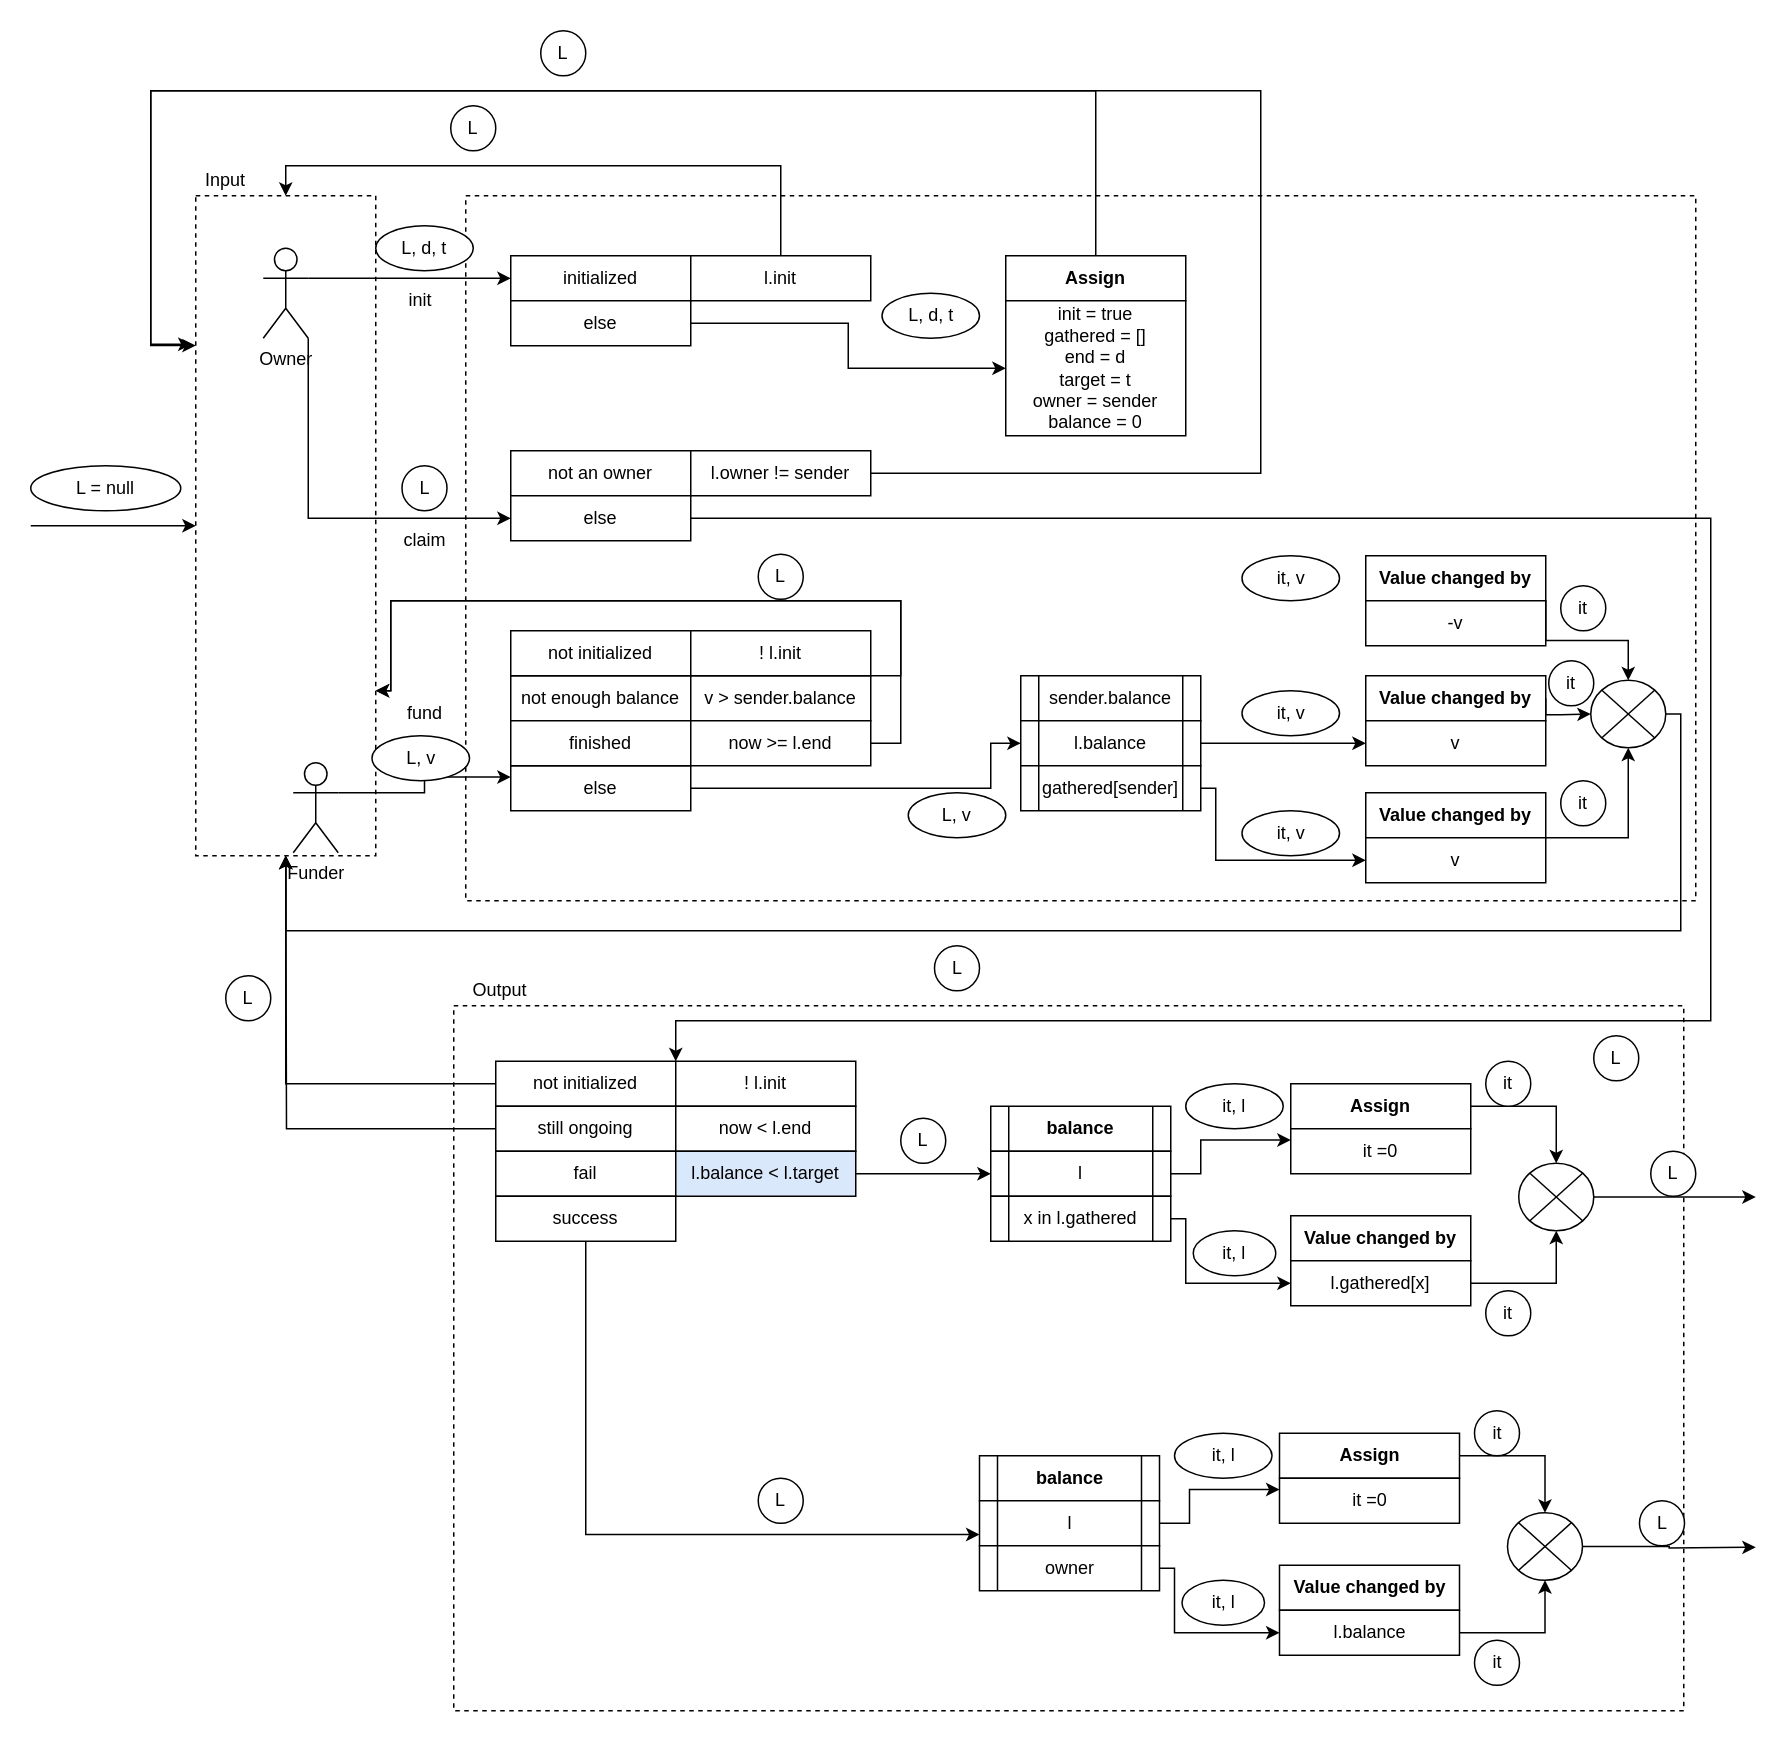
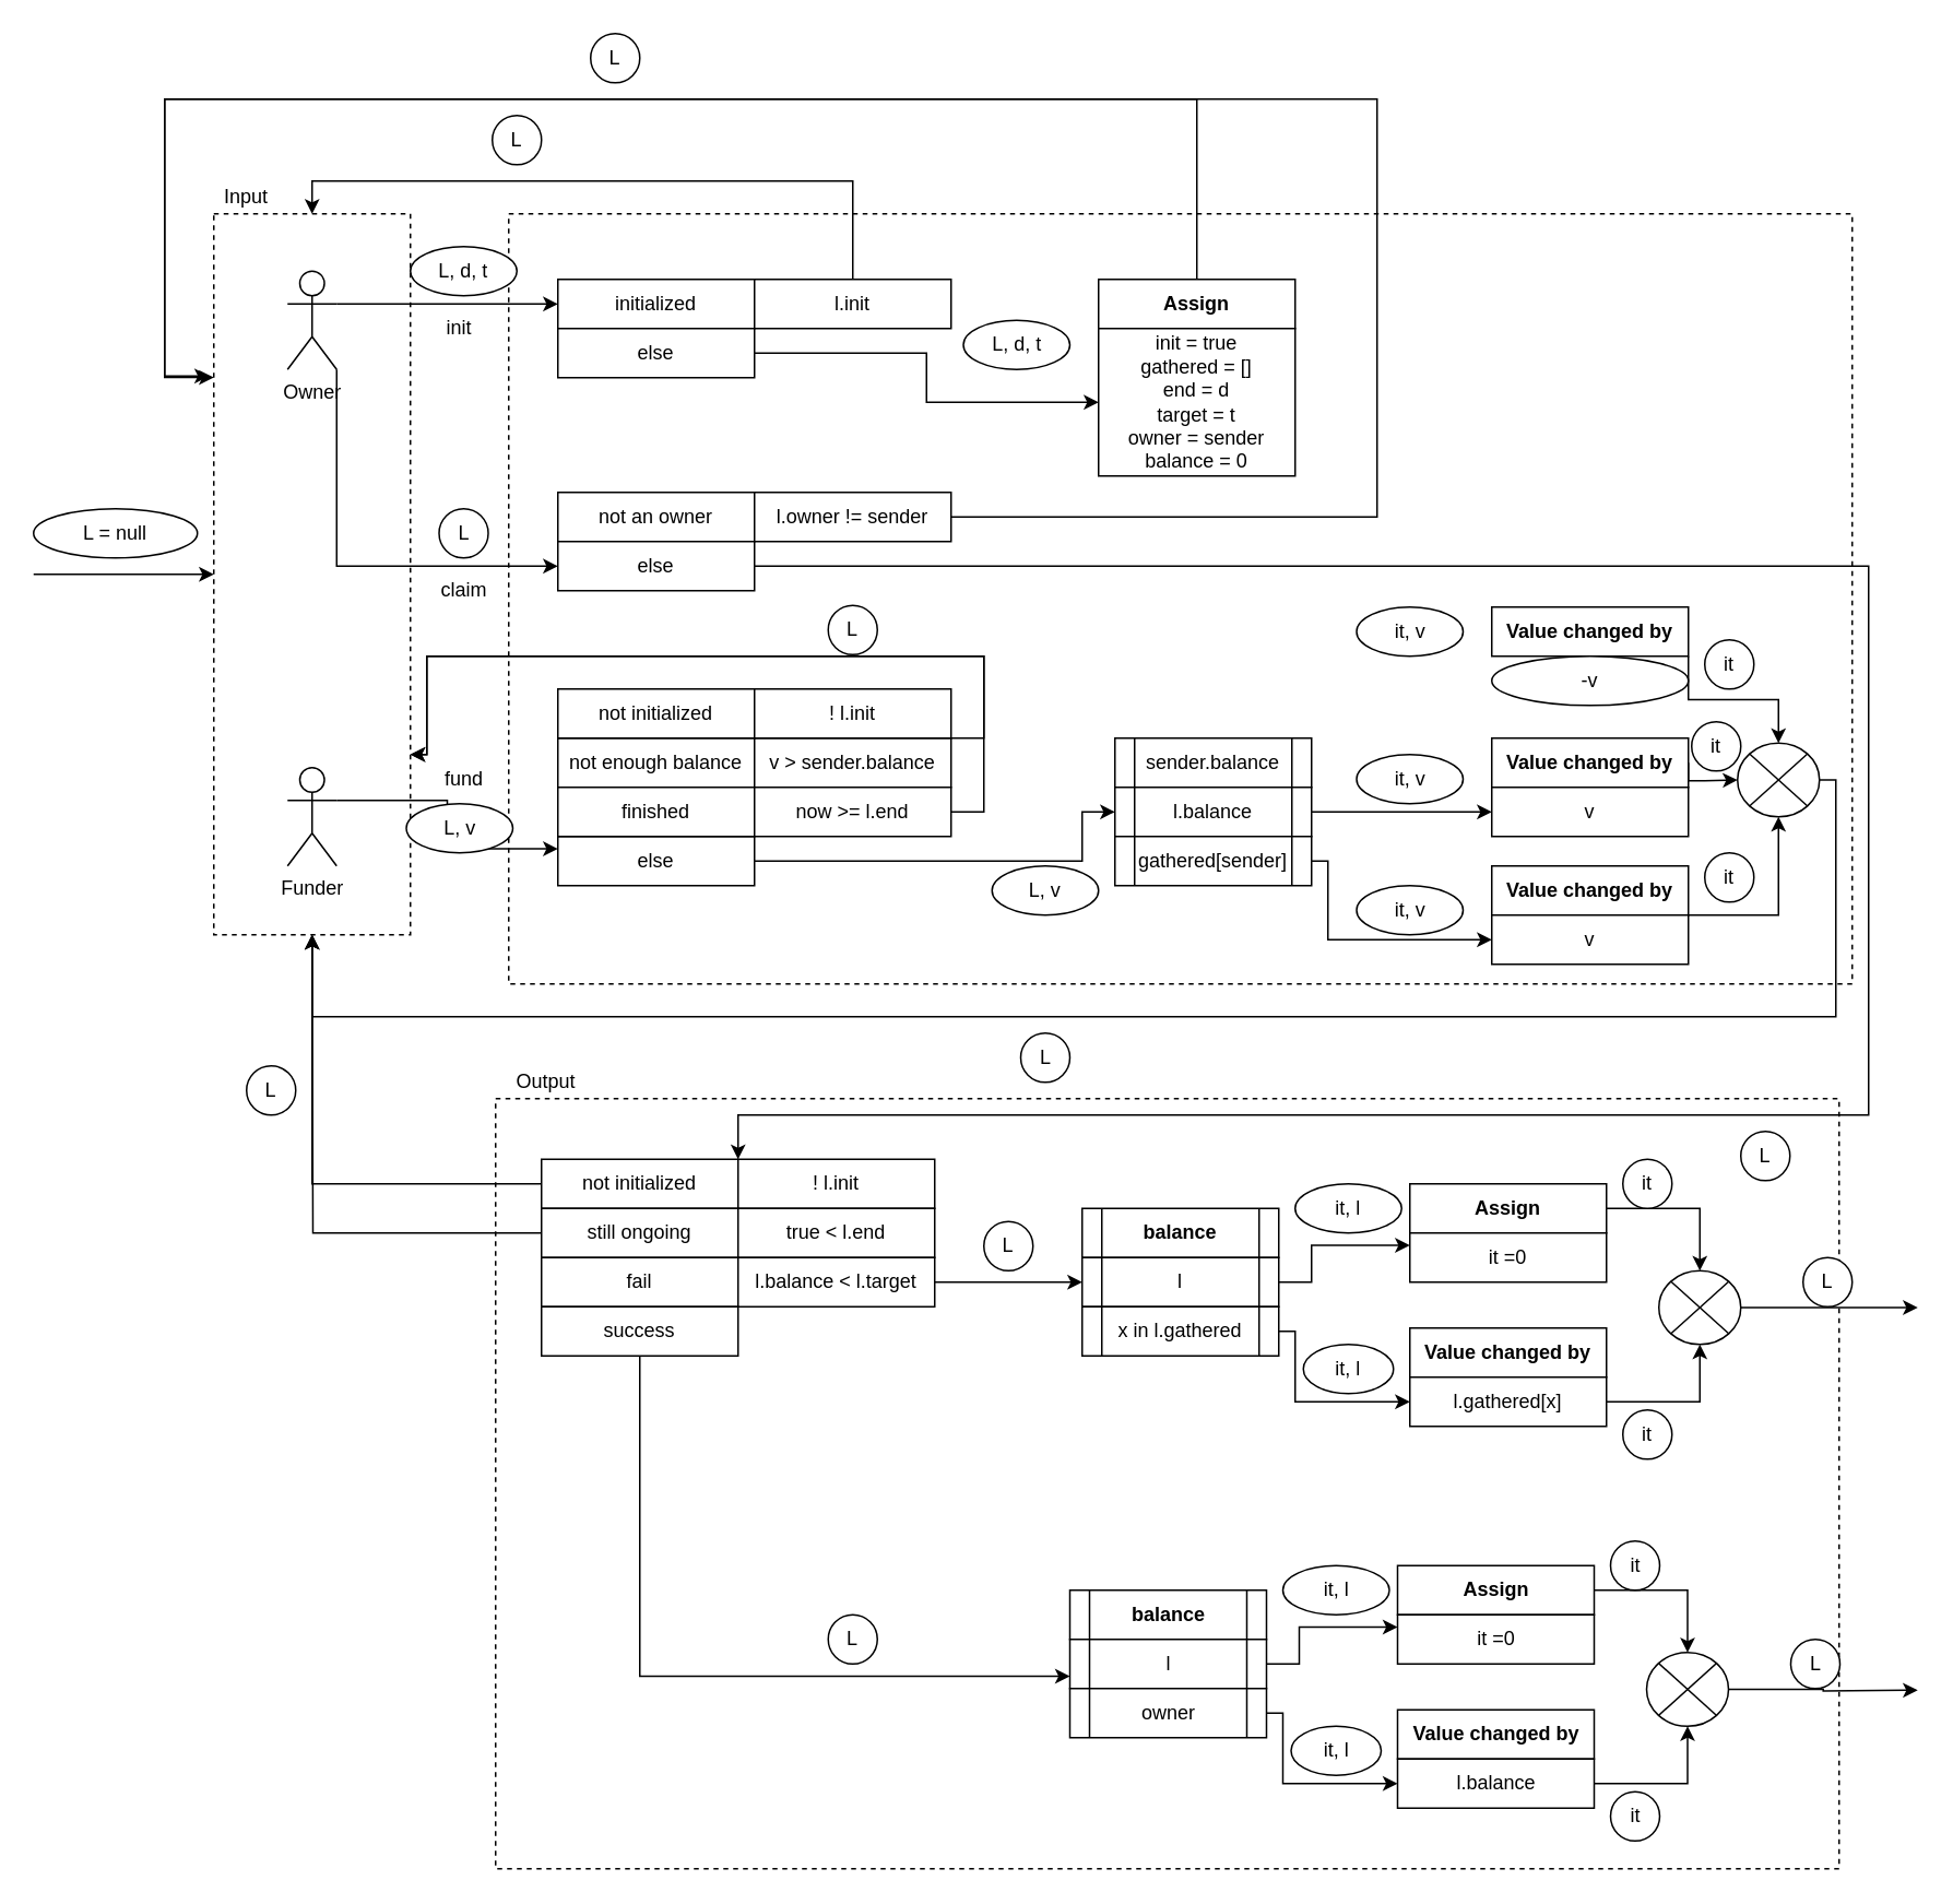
- <mxCell id="48" value="-v" style="rounded=0;whiteSpace=wrap;html=1;" vertex="1" parent="1"><mxGeometry x="910" y="400" width="120" height="30" as="geometry" /></mxCell>
+ <mxCell id="48" value="-v" style="ellipse;whiteSpace=wrap;html=1;" vertex="1" parent="1"><mxGeometry x="910" y="400" width="120" height="30" as="geometry" /></mxCell>
- <mxCell id="10" value="Funder" style="shape=umlActor;verticalLabelPosition=bottom;verticalAlign=top;html=1;outlineConnect=0;" vertex="1" parent="1"><mxGeometry x="195" y="508" width="30" height="60" as="geometry" /></mxCell>
+ <mxCell id="10" value="Funder" style="shape=umlActor;verticalLabelPosition=bottom;verticalAlign=top;html=1;outlineConnect=0;" vertex="1" parent="1"><mxGeometry x="175" y="468" width="30" height="60" as="geometry" /></mxCell>
- <mxCell id="31" value="now &amp;lt; l.end" style="rounded=0;whiteSpace=wrap;html=1;" vertex="1" parent="1"><mxGeometry x="450" y="737" width="120" height="30" as="geometry" /></mxCell>
+ <mxCell id="31" value="true &amp;lt; l.end" style="rounded=0;whiteSpace=wrap;html=1;" vertex="1" parent="1"><mxGeometry x="450" y="737" width="120" height="30" as="geometry" /></mxCell>
- <mxCell id="76" value="l.balance &amp;lt; l.target" style="rounded=0;whiteSpace=wrap;html=1;fillColor=#dae8fc;" vertex="1" parent="1"><mxGeometry x="450" y="767" width="120" height="30" as="geometry" /></mxCell>
+ <mxCell id="76" value="l.balance &amp;lt; l.target" style="rounded=0;whiteSpace=wrap;html=1;" vertex="1" parent="1"><mxGeometry x="450" y="767" width="120" height="30" as="geometry" /></mxCell>
